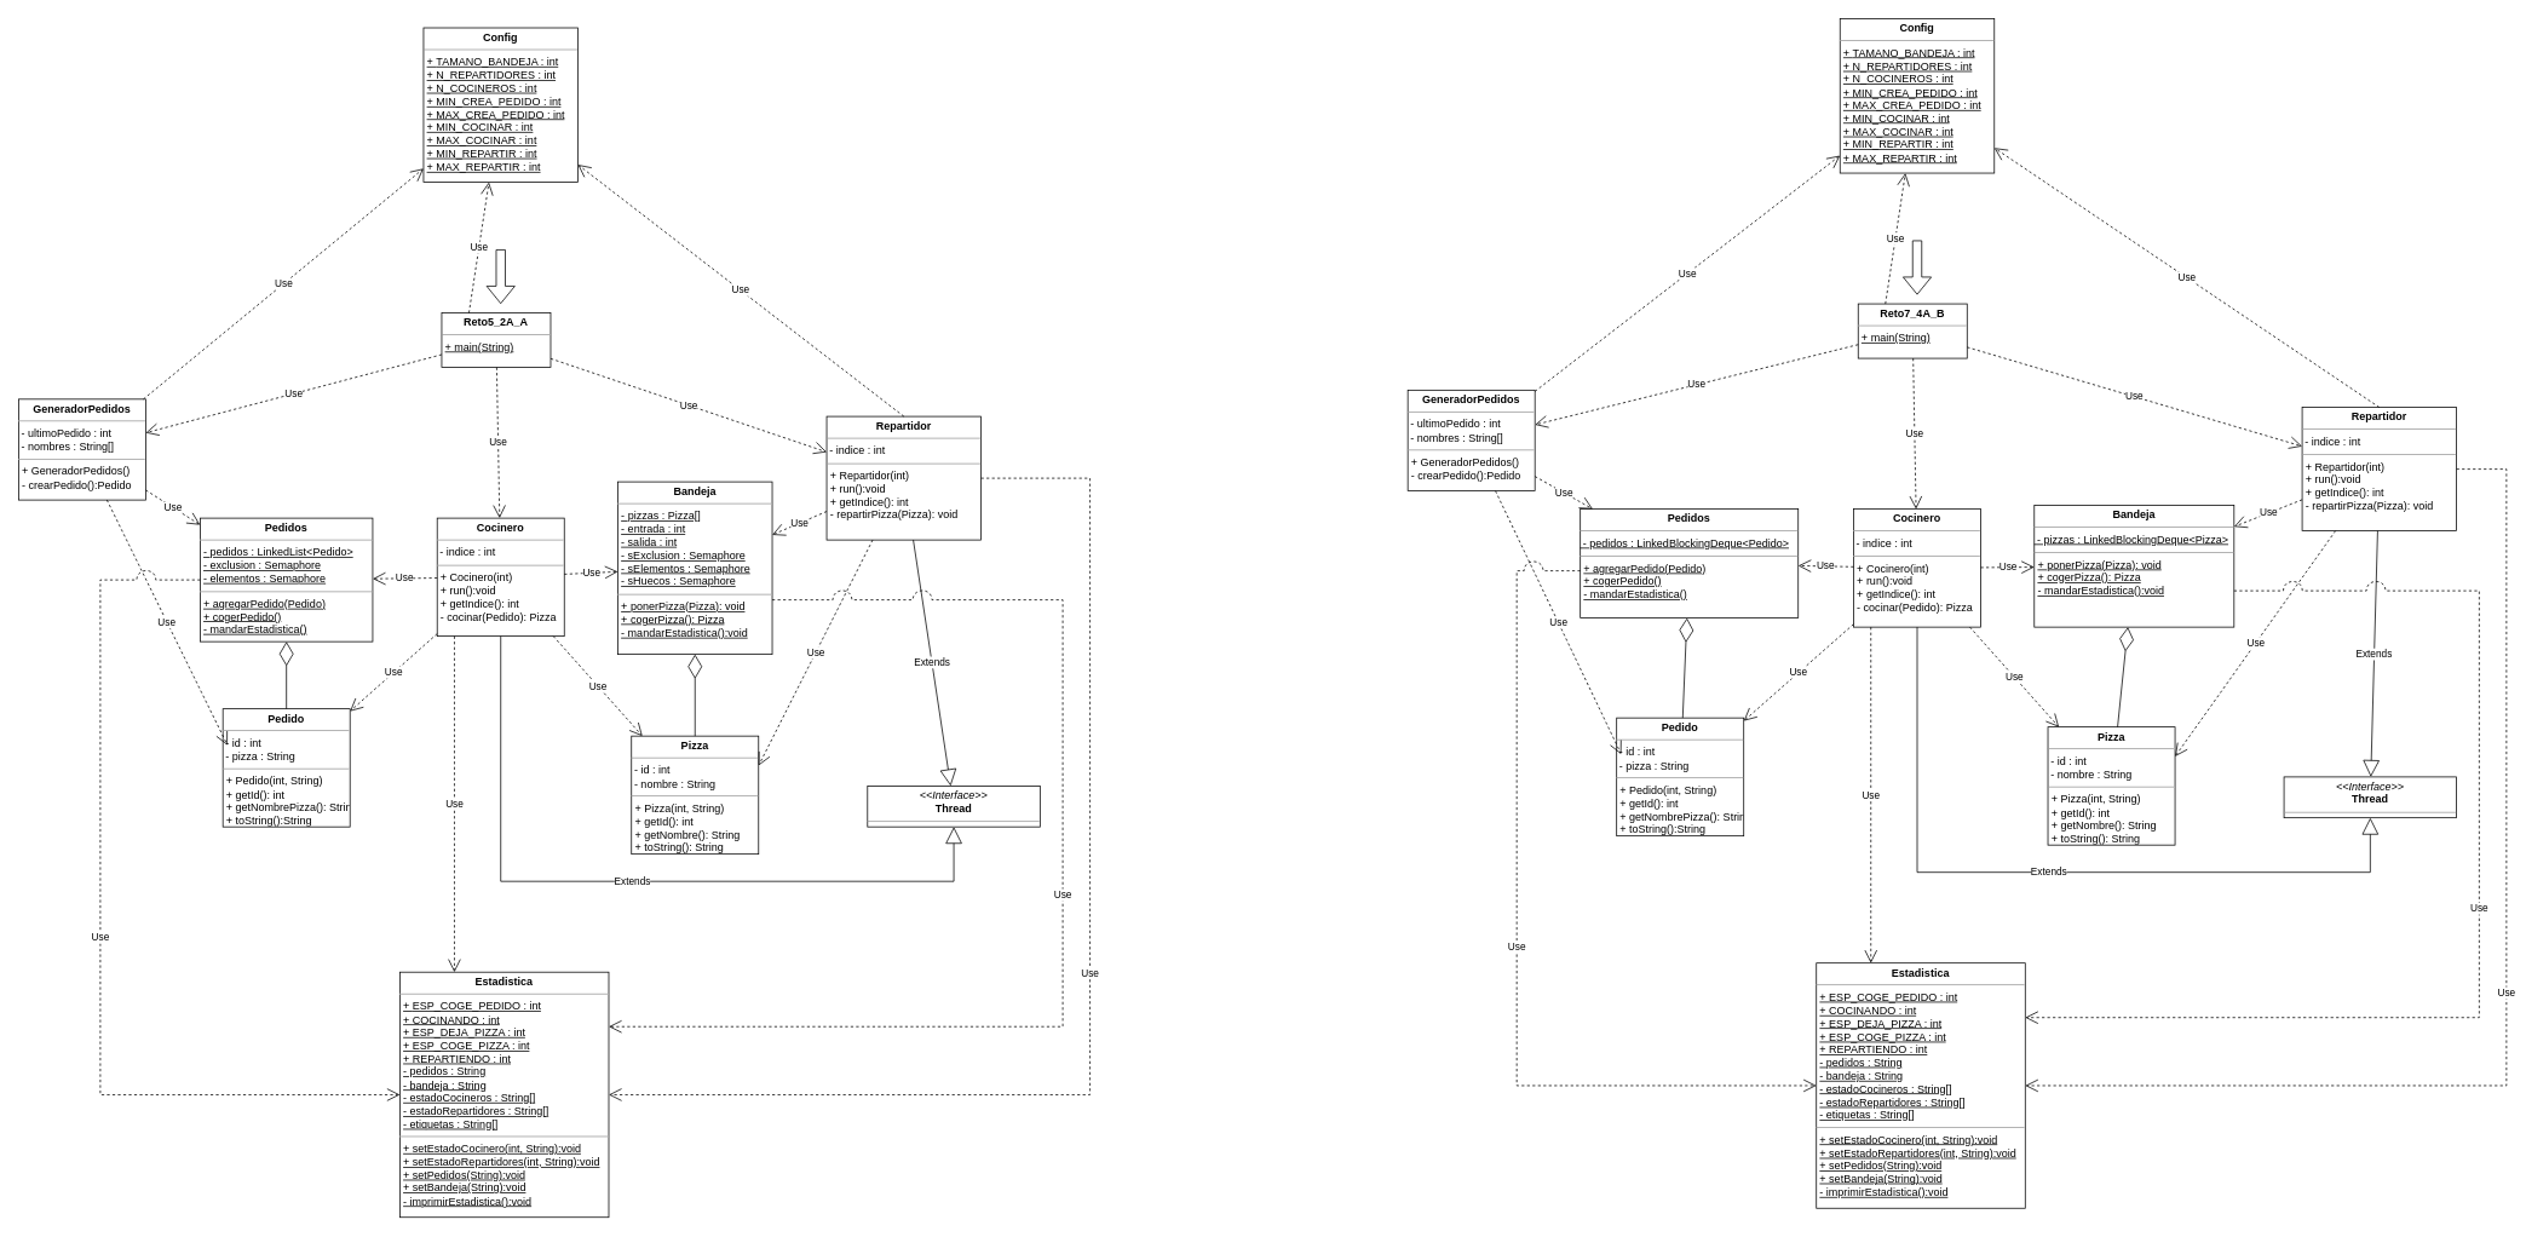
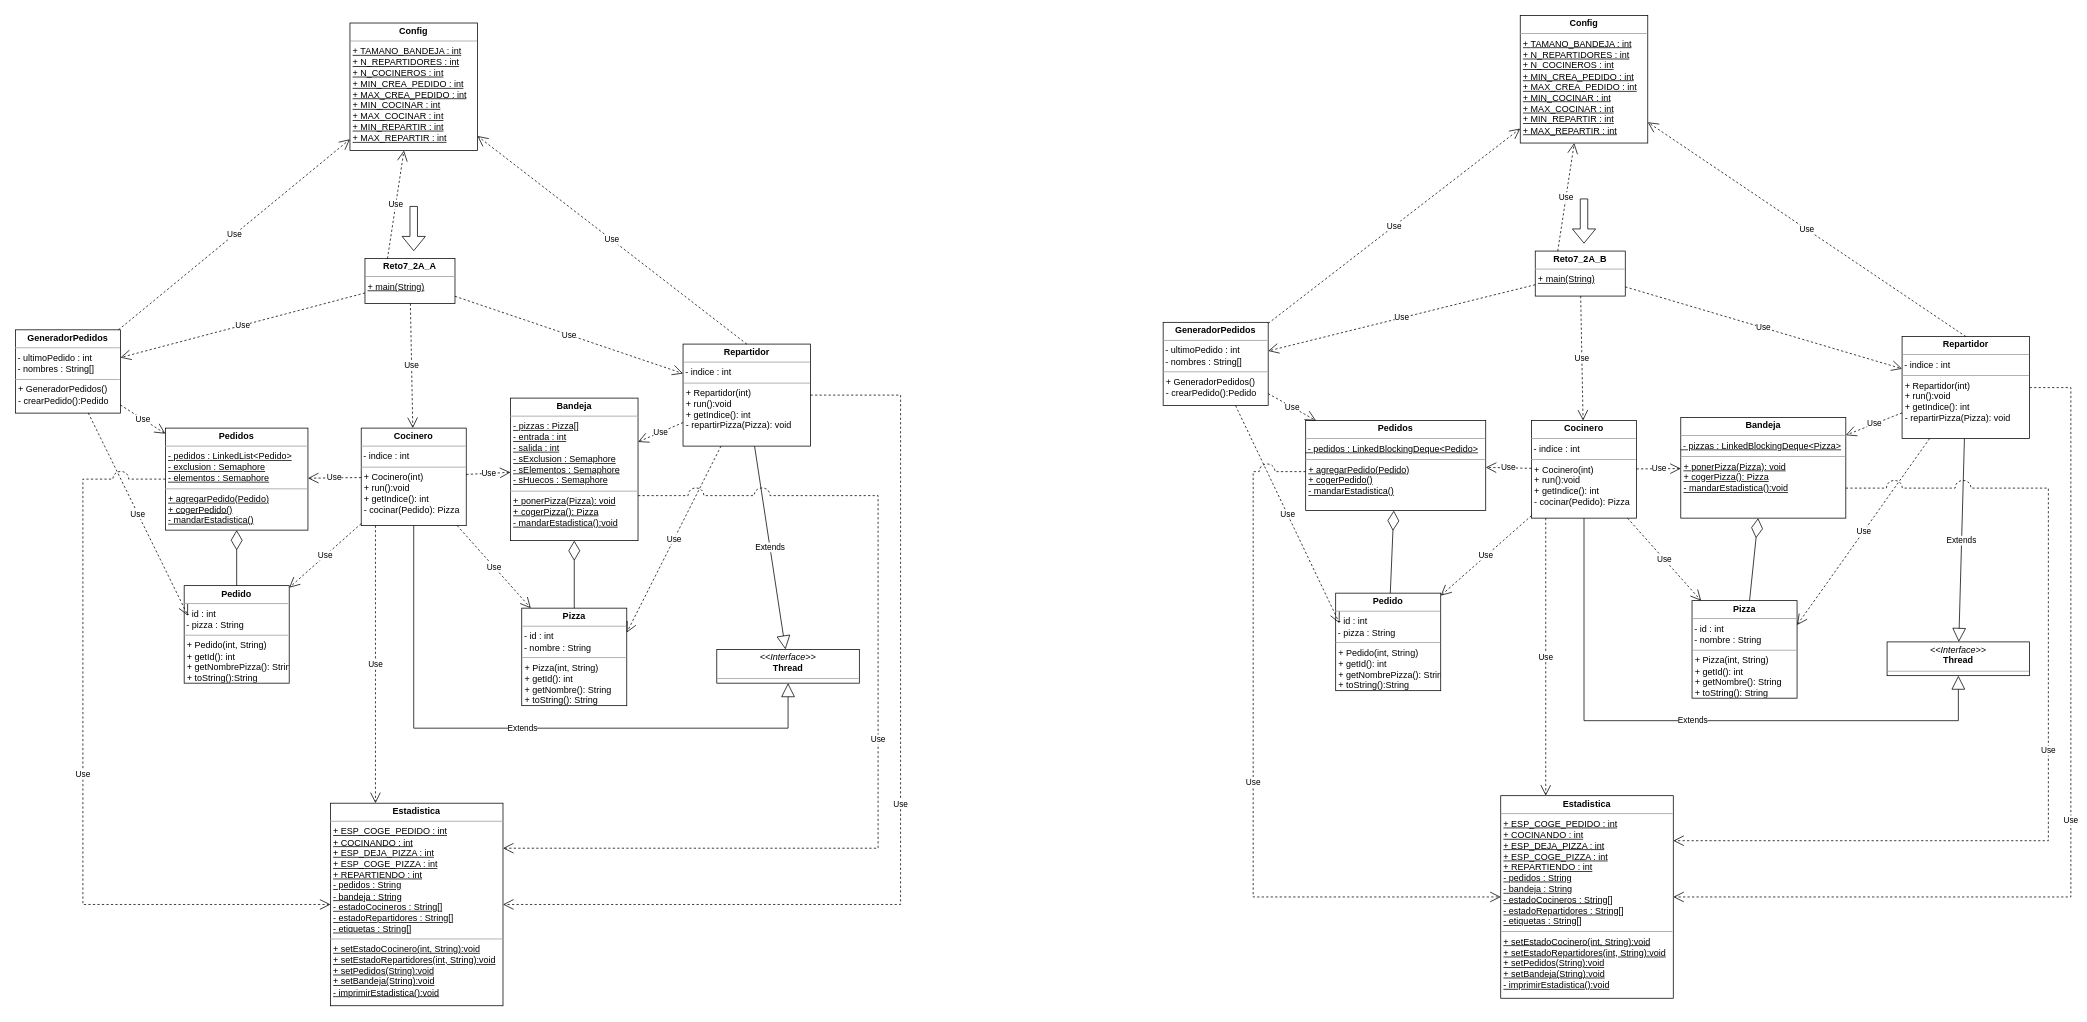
- <mxCell id="36" value="&lt;p style=&quot;margin:0px;margin-top:4px;text-align:center;&quot;&gt;&lt;b&gt;Reto7_4A_B&lt;/b&gt;&lt;/p&gt;&lt;hr size=&quot;1&quot;&gt;&lt;p style=&quot;margin:0px;margin-left:4px;&quot;&gt;&lt;u&gt;+ main(String)&lt;/u&gt;&lt;br&gt;&lt;/p&gt;" style="verticalAlign=top;align=left;overflow=fill;fontSize=12;fontFamily=Helvetica;html=1;" vertex="1" parent="1"><mxGeometry x="2046" y="334" width="120" height="60" as="geometry" /></mxCell>
+ <mxCell id="36" value="&lt;p style=&quot;margin:0px;margin-top:4px;text-align:center;&quot;&gt;&lt;b&gt;Reto7_2A_B&lt;/b&gt;&lt;/p&gt;&lt;hr size=&quot;1&quot;&gt;&lt;p style=&quot;margin:0px;margin-left:4px;&quot;&gt;&lt;u&gt;+ main(String)&lt;/u&gt;&lt;br&gt;&lt;/p&gt;" style="verticalAlign=top;align=left;overflow=fill;fontSize=12;fontFamily=Helvetica;html=1;" vertex="1" parent="1"><mxGeometry x="2046" y="334" width="120" height="60" as="geometry" /></mxCell>
- <mxCell id="2" value="&lt;p style=&quot;margin:0px;margin-top:4px;text-align:center;&quot;&gt;&lt;b&gt;Reto5_2A_A&lt;/b&gt;&lt;/p&gt;&lt;hr size=&quot;1&quot;&gt;&lt;p style=&quot;margin:0px;margin-left:4px;&quot;&gt;&lt;u&gt;+ main(String)&lt;/u&gt;&lt;br&gt;&lt;/p&gt;" style="verticalAlign=top;align=left;overflow=fill;fontSize=12;fontFamily=Helvetica;html=1;" vertex="1" parent="1"><mxGeometry x="486" y="344" width="120" height="60" as="geometry" /></mxCell>
+ <mxCell id="2" value="&lt;p style=&quot;margin:0px;margin-top:4px;text-align:center;&quot;&gt;&lt;b&gt;Reto7_2A_A&lt;/b&gt;&lt;/p&gt;&lt;hr size=&quot;1&quot;&gt;&lt;p style=&quot;margin:0px;margin-left:4px;&quot;&gt;&lt;u&gt;+ main(String)&lt;/u&gt;&lt;br&gt;&lt;/p&gt;" style="verticalAlign=top;align=left;overflow=fill;fontSize=12;fontFamily=Helvetica;html=1;" vertex="1" parent="1"><mxGeometry x="486" y="344" width="120" height="60" as="geometry" /></mxCell>
